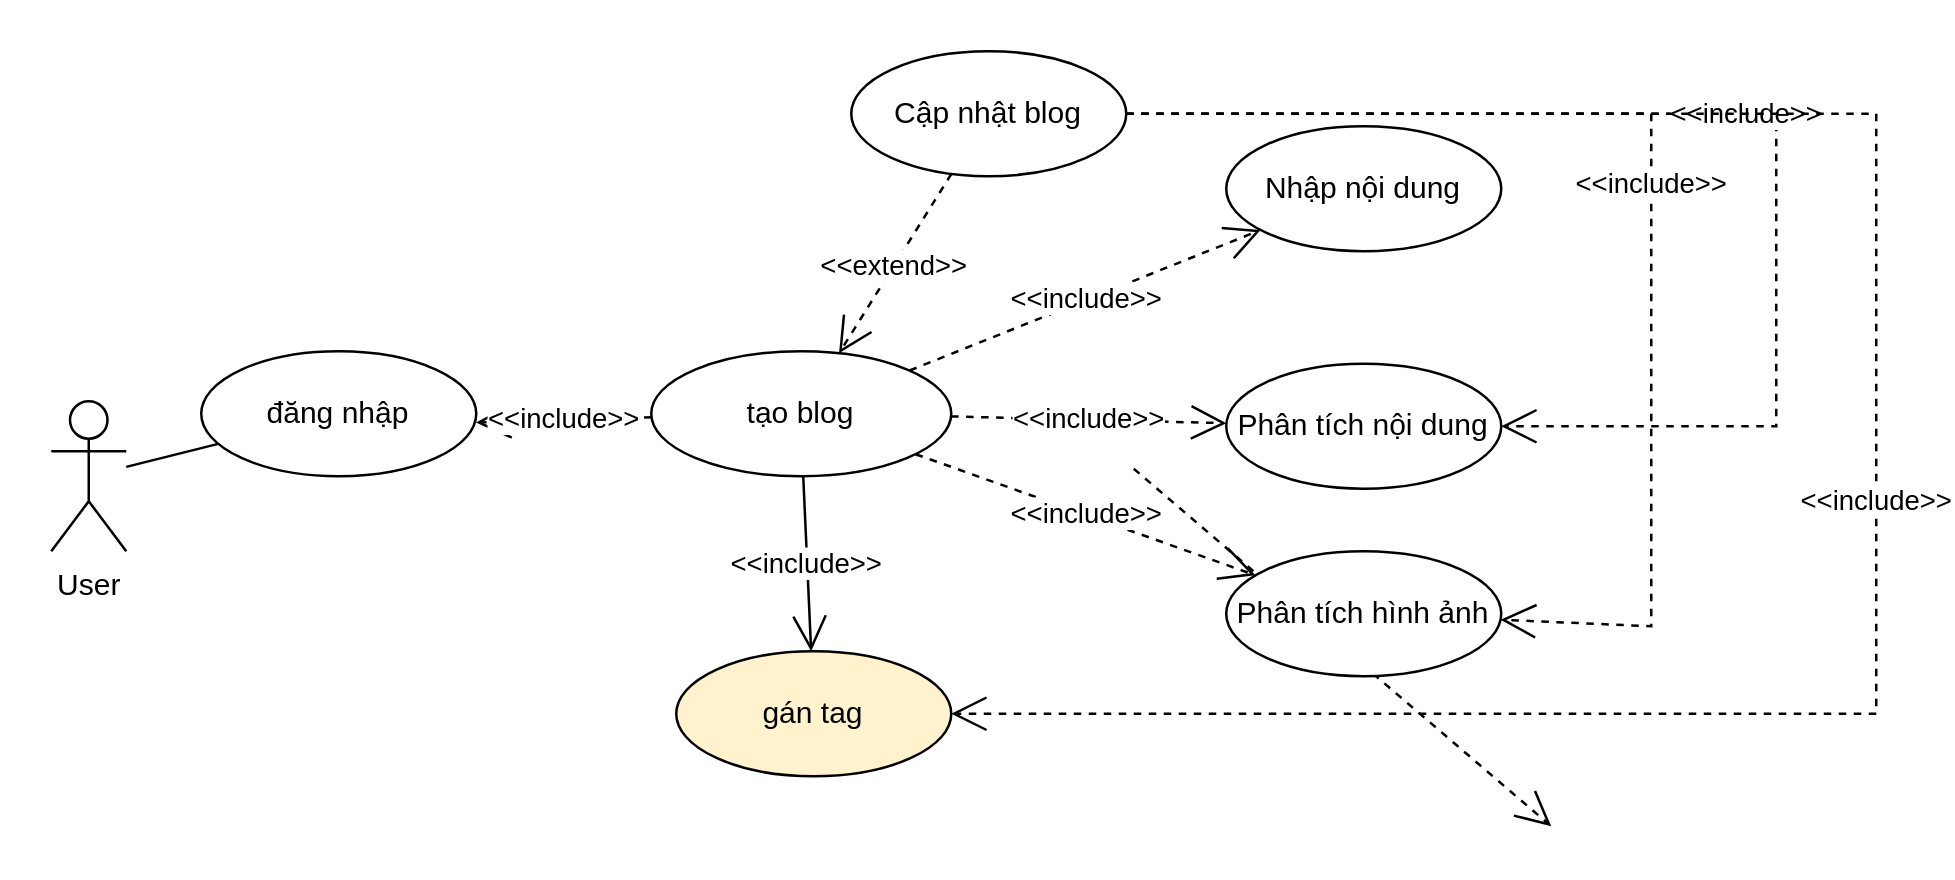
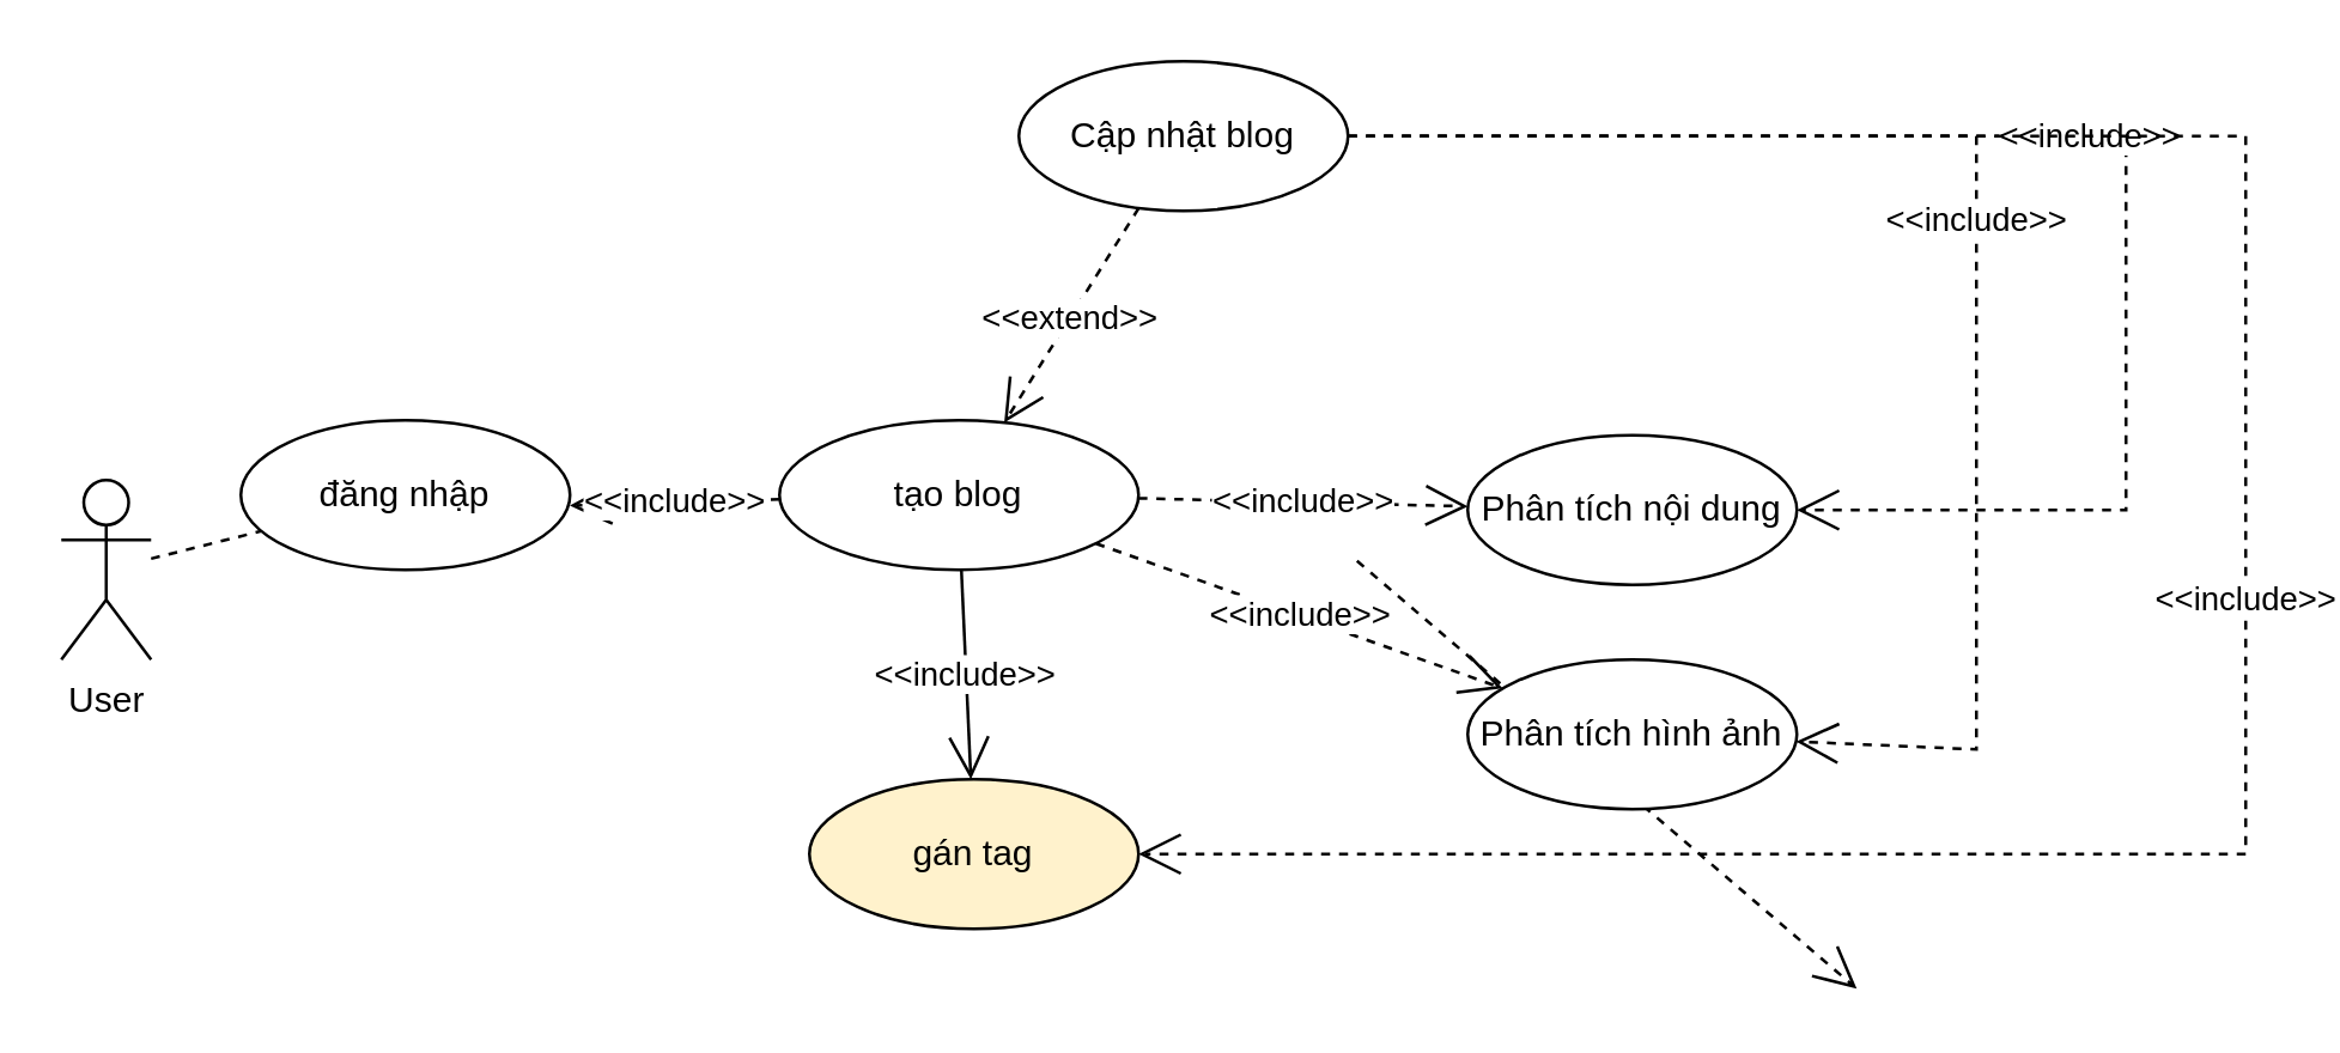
- <mxCell id="14" value="Nhập nội dung" style="ellipse;whiteSpace=wrap;html=1;" vertex="1" parent="1"><mxGeometry x="490" y="50" width="110" height="50" as="geometry" /></mxCell>
- <mxCell id="15" value="&amp;lt;&amp;lt;include&amp;gt;&amp;gt;" style="endArrow=open;endSize=12;dashed=1;html=1;rounded=0;strokeColor=default;align=center;verticalAlign=middle;fontFamily=Helvetica;fontSize=11;fontColor=default;labelBackgroundColor=default;edgeStyle=none;" edge="1" parent="1" source="5" target="14"><mxGeometry x="0.001" width="160" relative="1" as="geometry"><mxPoint x="430" y="180" as="sourcePoint" /><mxPoint x="510" y="180" as="targetPoint" /><mxPoint as="offset" /></mxGeometry></mxCell>
- <mxCell id="4" value="" style="endArrow=none;html=1;rounded=0;" edge="1" parent="1" source="2" target="3"><mxGeometry width="50" height="50" relative="1" as="geometry"><mxPoint x="135" y="215" as="sourcePoint" /><mxPoint x="130" y="165" as="targetPoint" /></mxGeometry></mxCell>
+ <mxCell id="4" value="" style="endArrow=none;html=1;rounded=0;dashed=1;" edge="1" parent="1" source="2" target="3"><mxGeometry width="50" height="50" relative="1" as="geometry"><mxPoint x="135" y="215" as="sourcePoint" /><mxPoint x="130" y="165" as="targetPoint" /></mxGeometry></mxCell>
